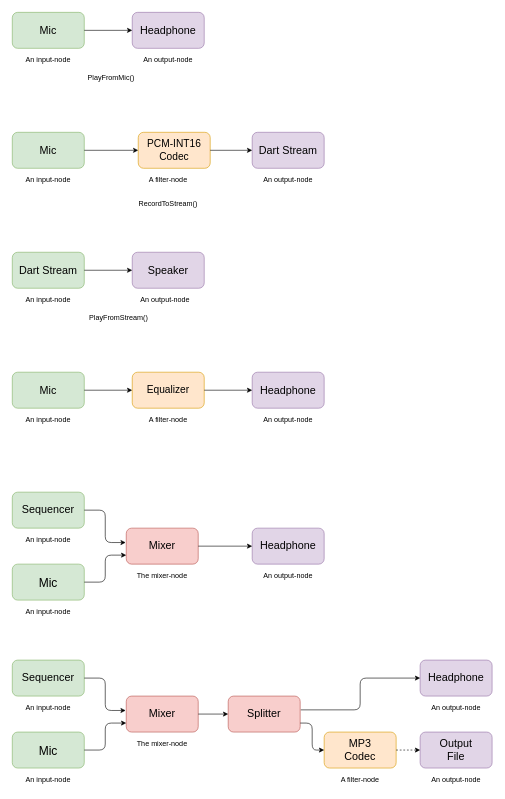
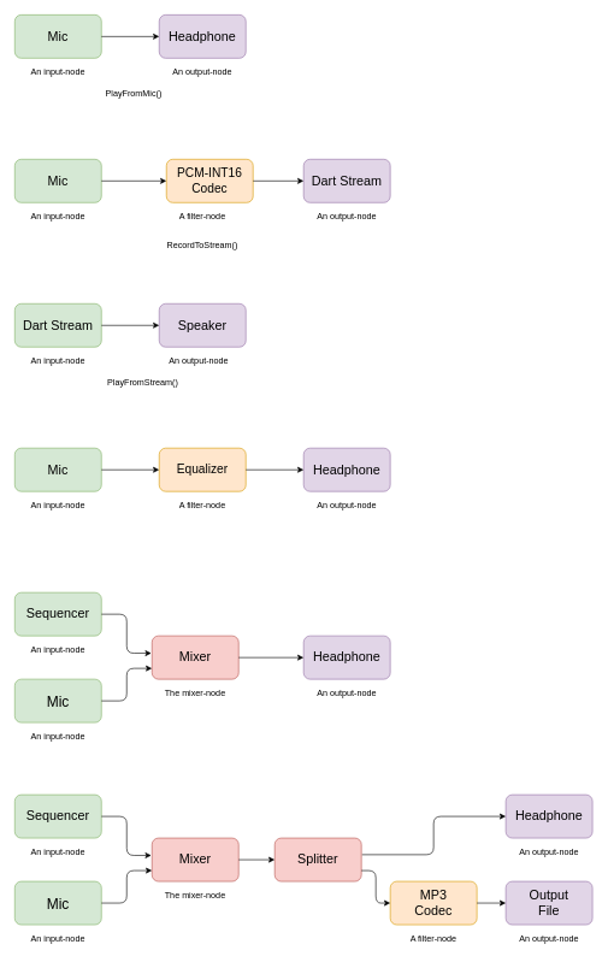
- <mxCell id="60" value="" style="endArrow=classic;html=1;exitX=1;exitY=0.5;exitDx=0;exitDy=0;dashed=1;" edge="1" parent="1" source="54" target="58"><mxGeometry width="50" height="50" relative="1" as="geometry"><mxPoint x="380" y="960" as="sourcePoint" /><mxPoint x="430" y="910" as="targetPoint" /></mxGeometry></mxCell>
+ <mxCell id="60" value="" style="endArrow=classic;html=1;exitX=1;exitY=0.5;exitDx=0;exitDy=0;" edge="1" parent="1" source="54" target="58"><mxGeometry width="50" height="50" relative="1" as="geometry"><mxPoint x="380" y="960" as="sourcePoint" /><mxPoint x="430" y="910" as="targetPoint" /></mxGeometry></mxCell>
